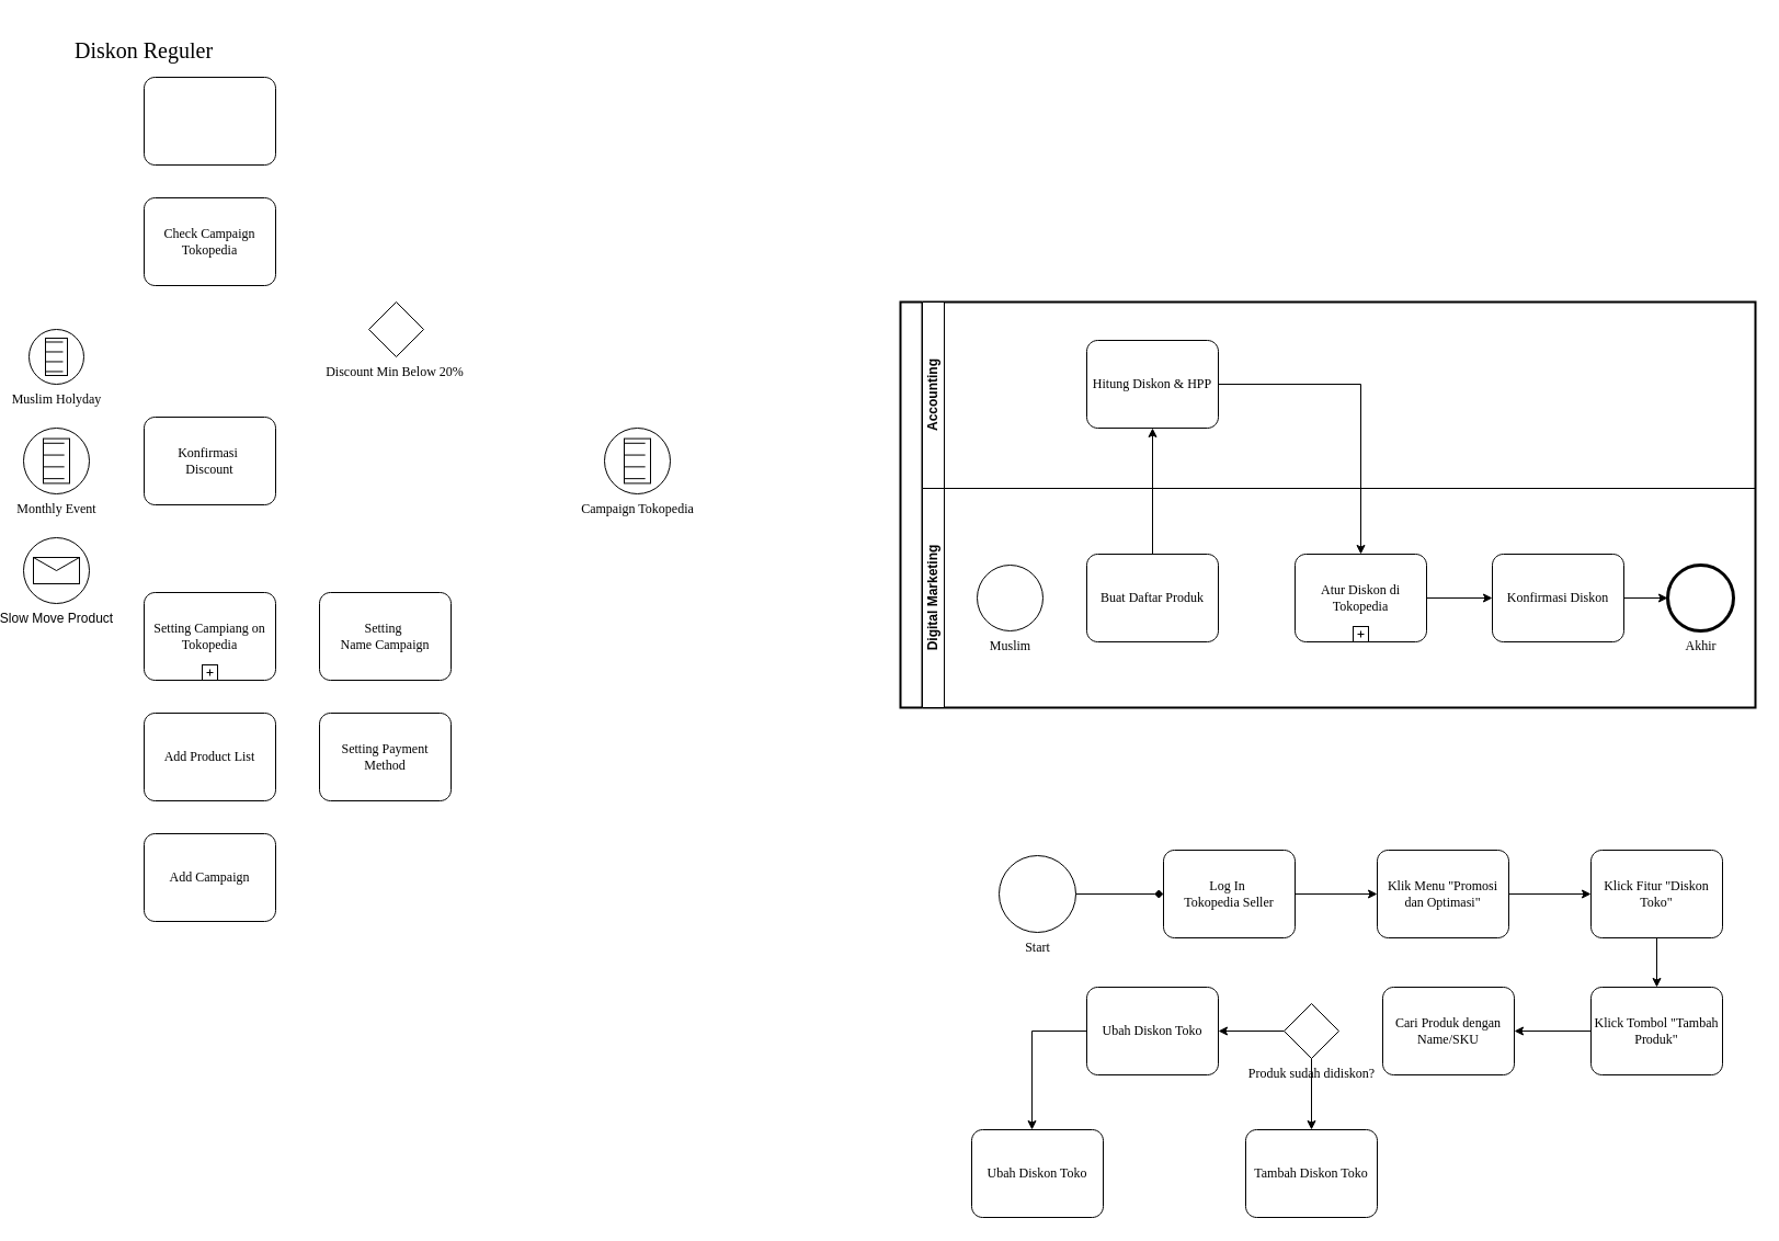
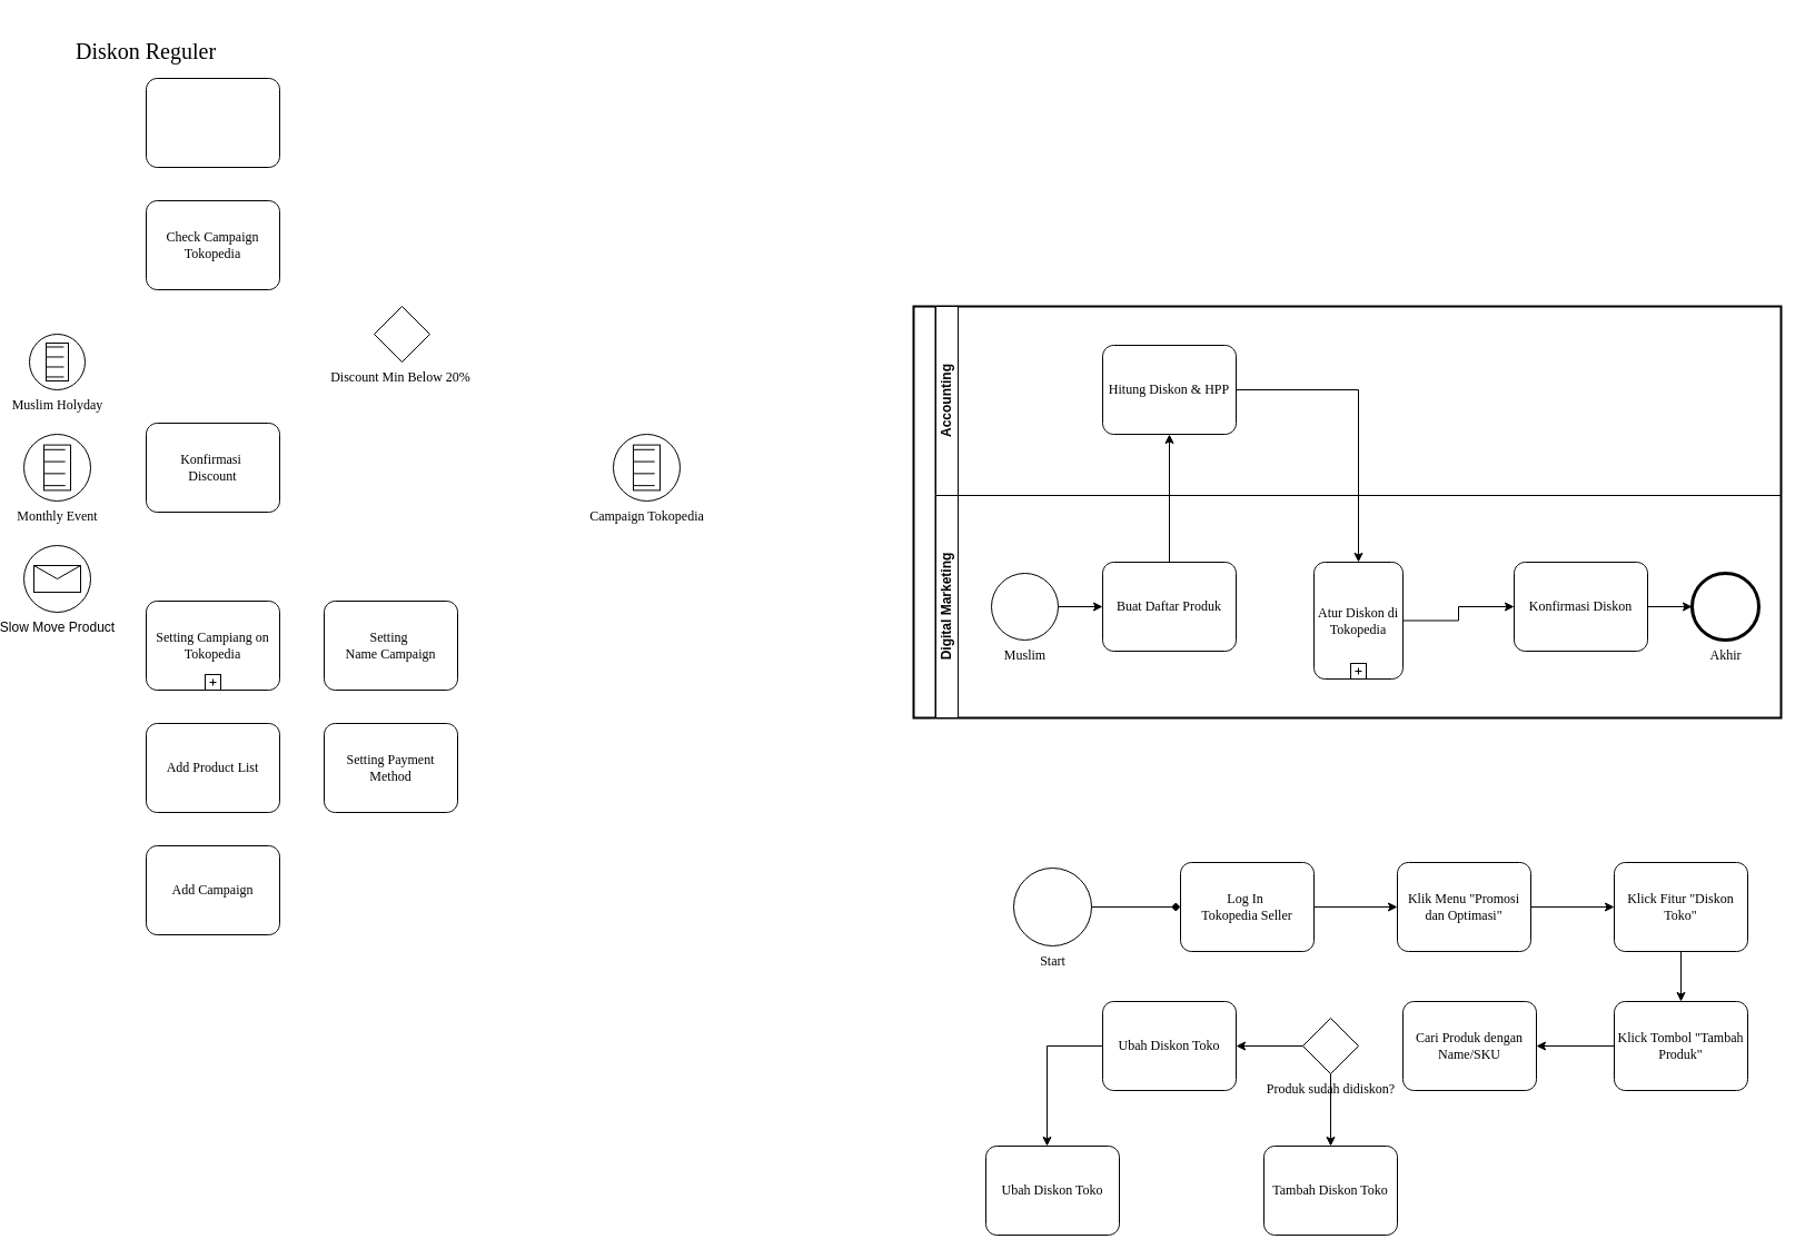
+ <mxCell id="23" style="edgeStyle=orthogonalEdgeStyle;rounded=0;orthogonalLoop=1;jettySize=auto;html=1;entryX=0;entryY=0.5;entryDx=0;entryDy=0;entryPerimeter=0;" parent="20" source="21" target="22" edge="1"><mxGeometry relative="1" as="geometry" /></mxCell>
- <mxCell id="24" value="Atur Diskon di Tokopedia" style="points=[[0.25,0,0],[0.5,0,0],[0.75,0,0],[1,0.25,0],[1,0.5,0],[1,0.75,0],[0.75,1,0],[0.5,1,0],[0.25,1,0],[0,0.75,0],[0,0.5,0],[0,0.25,0]];shape=mxgraph.bpmn.task;whiteSpace=wrap;rectStyle=rounded;size=10;html=1;container=1;expand=0;collapsible=0;taskMarker=abstract;isLoopSub=1;fontFamily=Times New Roman;" parent="20" vertex="1"><mxGeometry x="340" y="60" width="120" height="80" as="geometry" /></mxCell>
+ <mxCell id="24" value="Atur Diskon di Tokopedia" style="points=[[0.25,0,0],[0.5,0,0],[0.75,0,0],[1,0.25,0],[1,0.5,0],[1,0.75,0],[0.75,1,0],[0.5,1,0],[0.25,1,0],[0,0.75,0],[0,0.5,0],[0,0.25,0]];shape=mxgraph.bpmn.task;whiteSpace=wrap;rectStyle=rounded;size=10;html=1;container=1;expand=0;collapsible=0;taskMarker=abstract;isLoopSub=1;fontFamily=Times New Roman;" parent="20" vertex="1"><mxGeometry x="340" y="60" width="80" height="105" as="geometry" /></mxCell>
